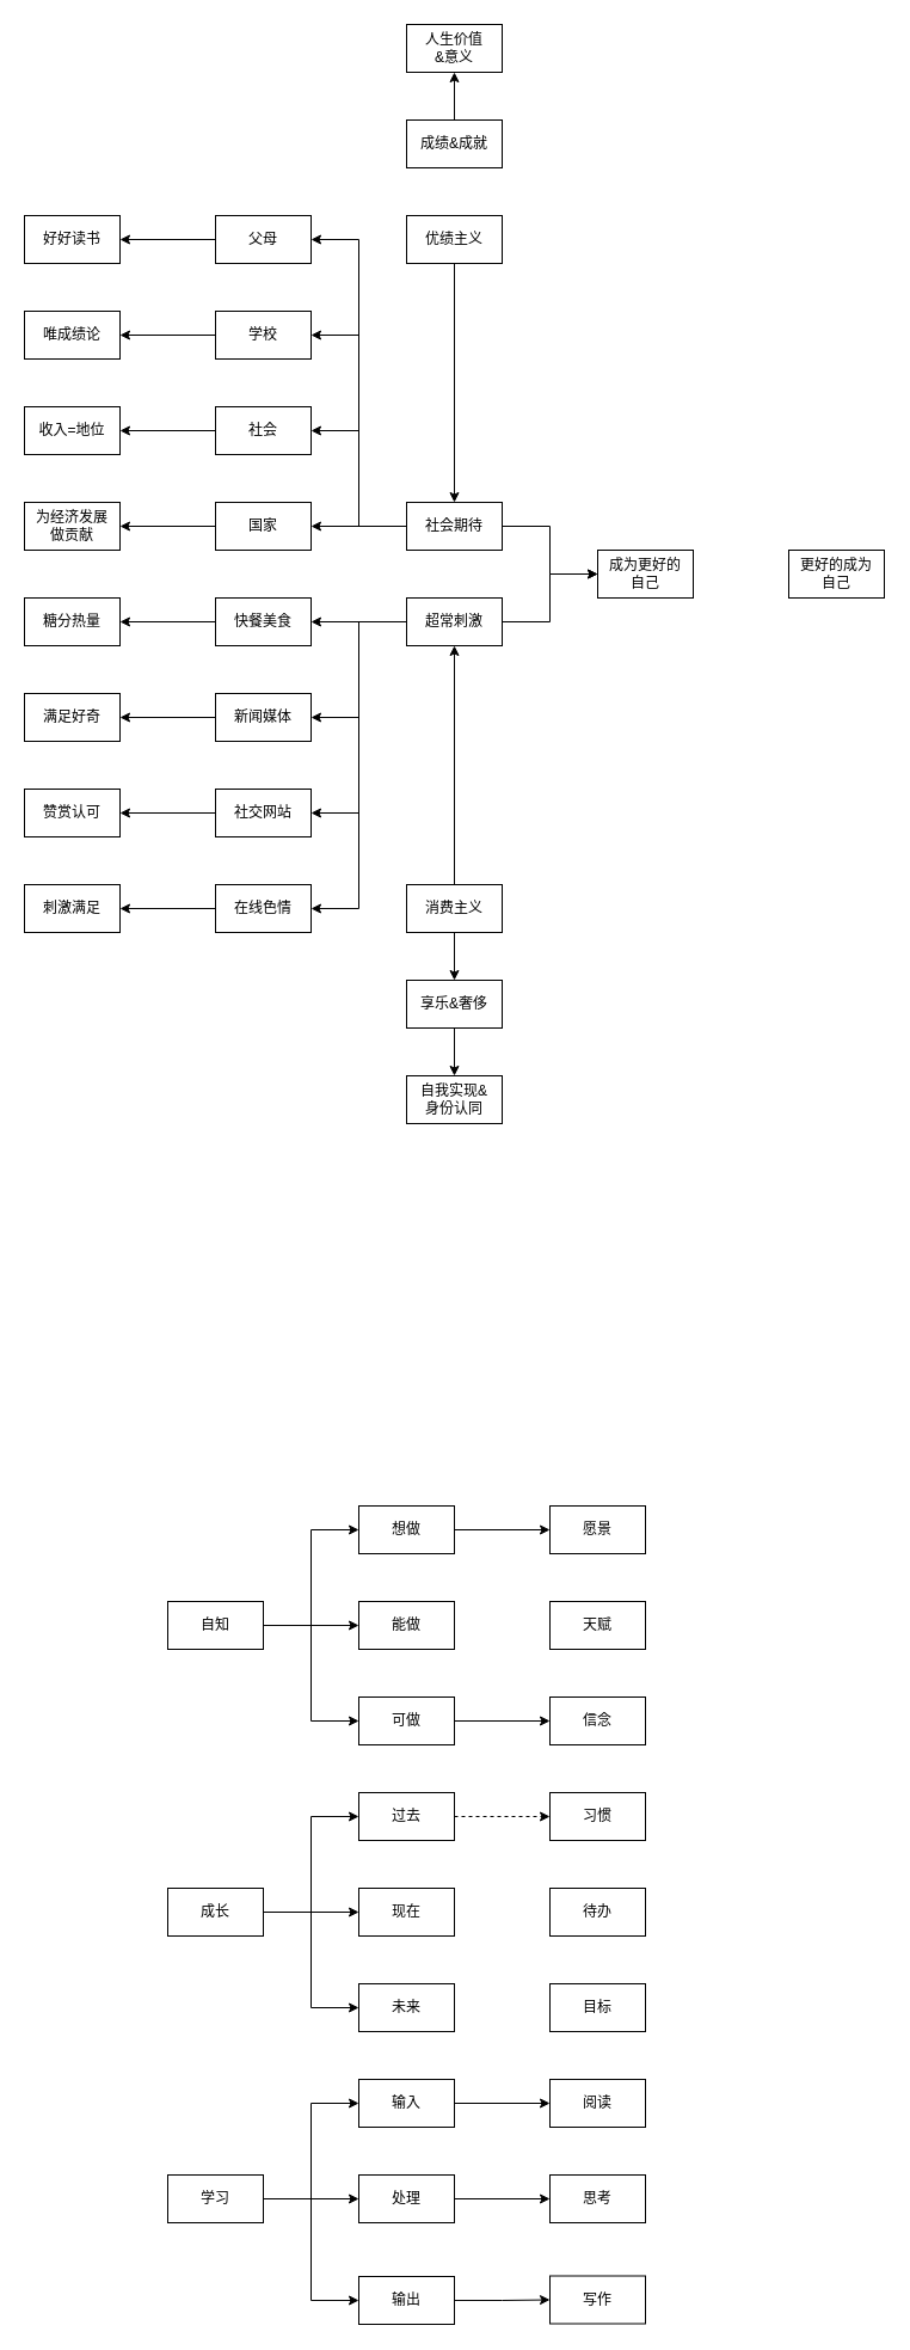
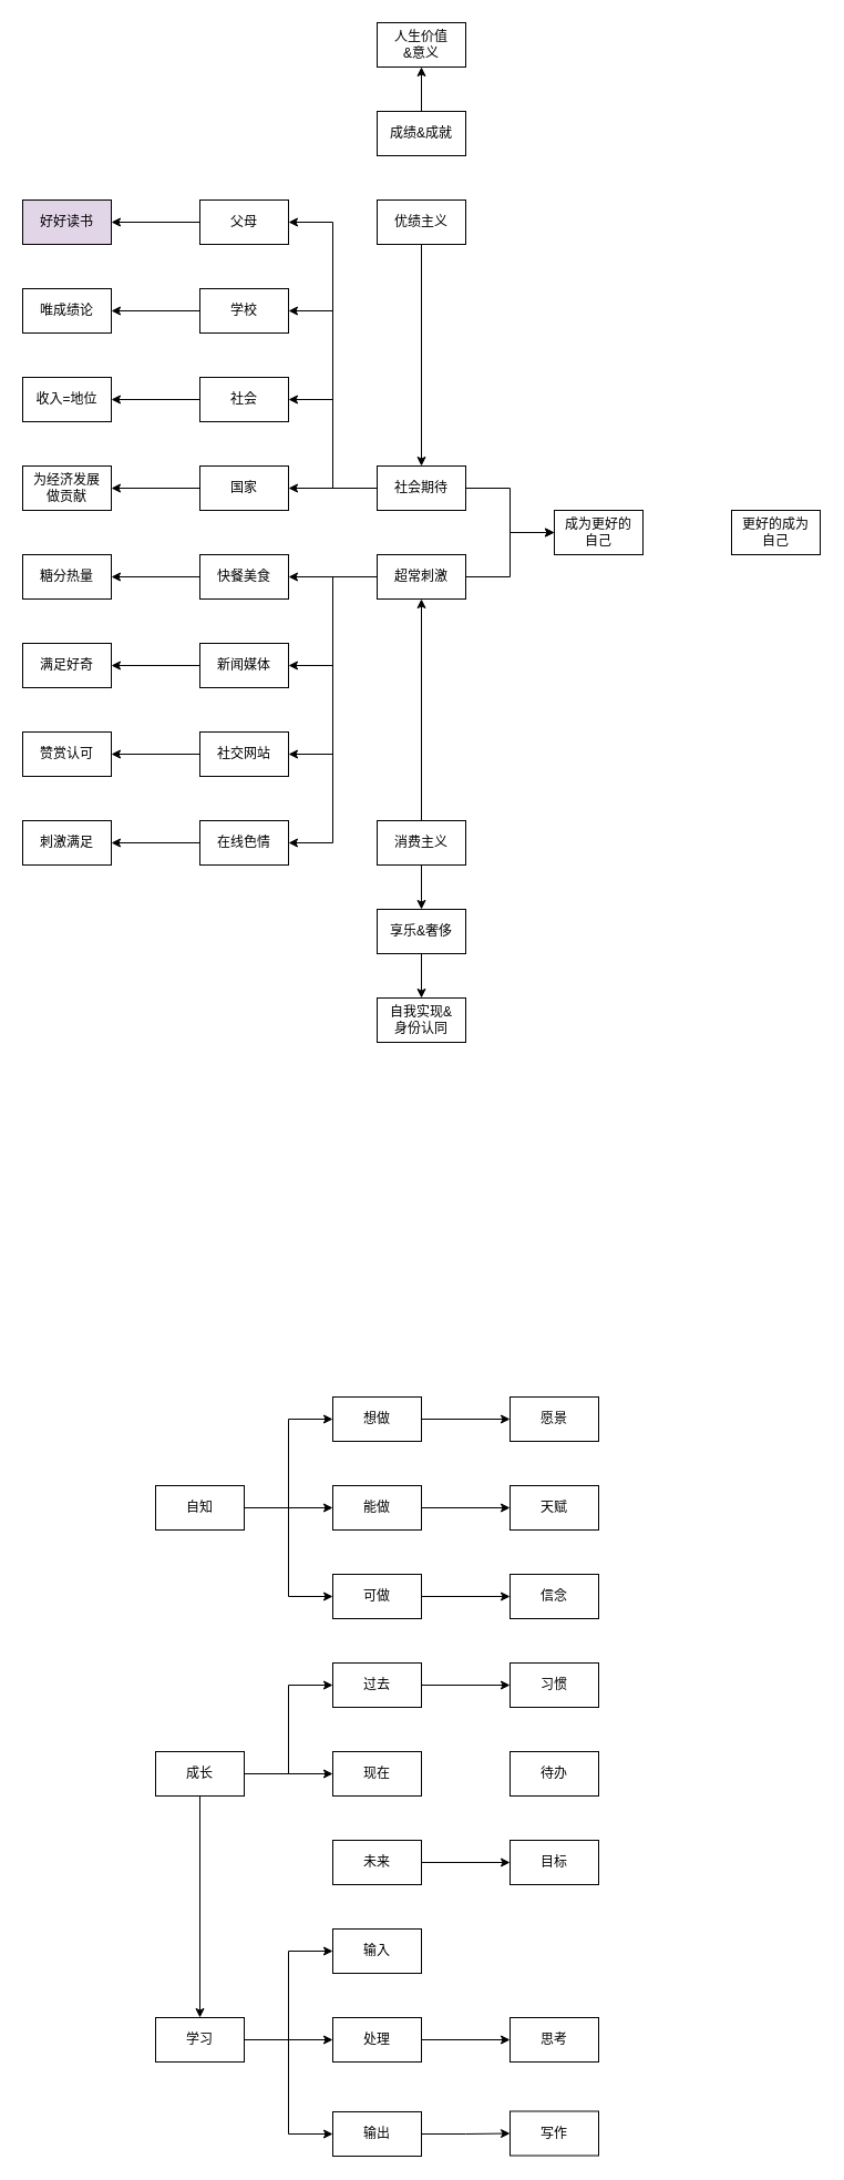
- <mxCell id="67" value="好好读书" style="rounded=0;whiteSpace=wrap;html=1;" vertex="1" parent="1"><mxGeometry x="20" y="180" width="80" height="40" as="geometry" /></mxCell>
+ <mxCell id="67" value="好好读书" style="rounded=0;whiteSpace=wrap;html=1;fillColor=#e1d5e7;" vertex="1" parent="1"><mxGeometry x="20" y="180" width="80" height="40" as="geometry" /></mxCell>
+ <mxCell id="33" style="edgeStyle=orthogonalEdgeStyle;rounded=0;orthogonalLoop=1;jettySize=auto;html=1;" parent="1" source="34" target="38" edge="1"><mxGeometry relative="1" as="geometry" /></mxCell>
- <mxCell id="6" style="edgeStyle=orthogonalEdgeStyle;rounded=0;orthogonalLoop=1;jettySize=auto;html=1;entryX=0;entryY=0.5;entryDx=0;entryDy=0;dashed=1;" parent="1" source="7" target="11" edge="1"><mxGeometry relative="1" as="geometry" /></mxCell>
+ <mxCell id="6" style="edgeStyle=orthogonalEdgeStyle;rounded=0;orthogonalLoop=1;jettySize=auto;html=1;entryX=0;entryY=0.5;entryDx=0;entryDy=0;" parent="1" source="7" target="11" edge="1"><mxGeometry relative="1" as="geometry" /></mxCell>
- <mxCell id="4" style="edgeStyle=orthogonalEdgeStyle;rounded=0;orthogonalLoop=1;jettySize=auto;html=1;entryX=0;entryY=0.5;entryDx=0;entryDy=0;" parent="1" source="5" target="9" edge="1"><mxGeometry relative="1" as="geometry" /></mxCell>
+ <mxCell id="4" style="edgeStyle=orthogonalEdgeStyle;rounded=0;orthogonalLoop=1;jettySize=auto;html=1;" parent="1" source="5" target="17" edge="1"><mxGeometry relative="1" as="geometry" /></mxCell>
+ <mxCell id="8" style="edgeStyle=orthogonalEdgeStyle;rounded=0;orthogonalLoop=1;jettySize=auto;html=1;" parent="1" source="9" target="13" edge="1"><mxGeometry relative="1" as="geometry" /></mxCell>
- <mxCell id="18" style="edgeStyle=orthogonalEdgeStyle;rounded=0;orthogonalLoop=1;jettySize=auto;html=1;entryX=0;entryY=0.5;entryDx=0;entryDy=0;" parent="1" source="19" target="24" edge="1"><mxGeometry relative="1" as="geometry" /></mxCell>
- <mxCell id="24" value="阅读" style="rounded=0;whiteSpace=wrap;html=1;" parent="1" vertex="1"><mxGeometry x="460" y="1740" width="80" height="40" as="geometry" /></mxCell>
